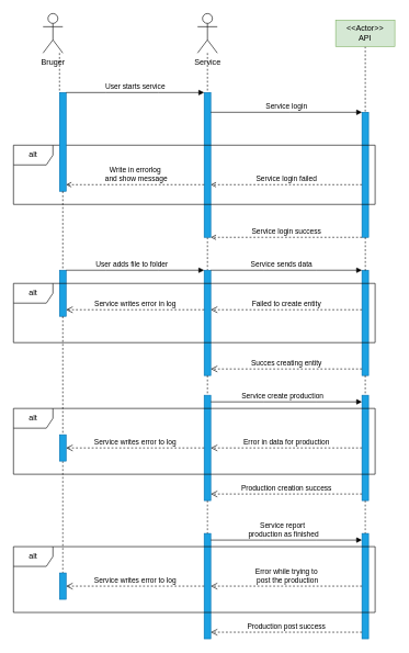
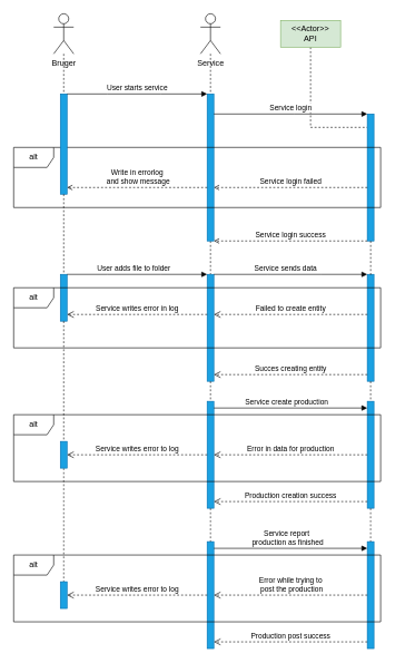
- <mxCell id="19" value="Bruger" style="shape=umlActor;verticalLabelPosition=bottom;verticalAlign=top;html=1;outlineConnect=0;" parent="1" vertex="1"><mxGeometry x="65" y="20" width="30" height="60" as="geometry" /></mxCell>
+ <mxCell id="19" value="Bruger" style="shape=umlActor;verticalLabelPosition=bottom;verticalAlign=top;html=1;outlineConnect=0;" parent="1" vertex="1"><mxGeometry x="80" y="20" width="30" height="60" as="geometry" /></mxCell>
- <mxCell id="5" value="&amp;lt;&amp;lt;Actor&amp;gt;&amp;gt;&lt;br&gt;API" style="rounded=0;whiteSpace=wrap;html=1;fillColor=#d5e8d4;strokeColor=#82b366;" parent="1" vertex="1"><mxGeometry x="510" y="30" width="90" height="40" as="geometry" /></mxCell>
+ <mxCell id="5" value="&amp;lt;&amp;lt;Actor&amp;gt;&amp;gt;&lt;br&gt;API" style="rounded=0;whiteSpace=wrap;html=1;fillColor=#d5e8d4;strokeColor=#82b366;" parent="1" vertex="1"><mxGeometry x="420" y="30" width="90" height="40" as="geometry" /></mxCell>
